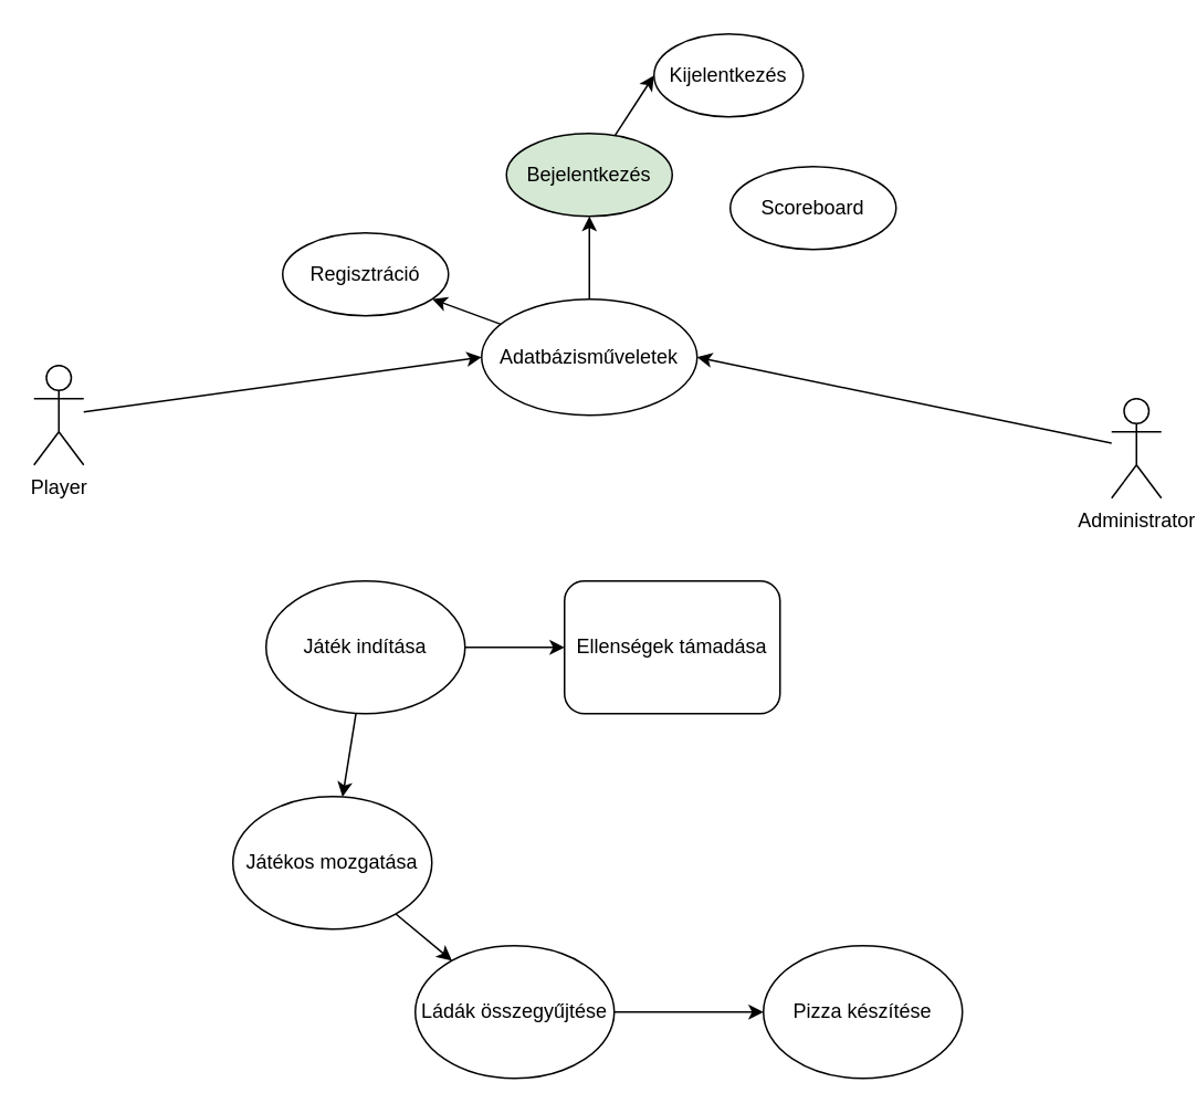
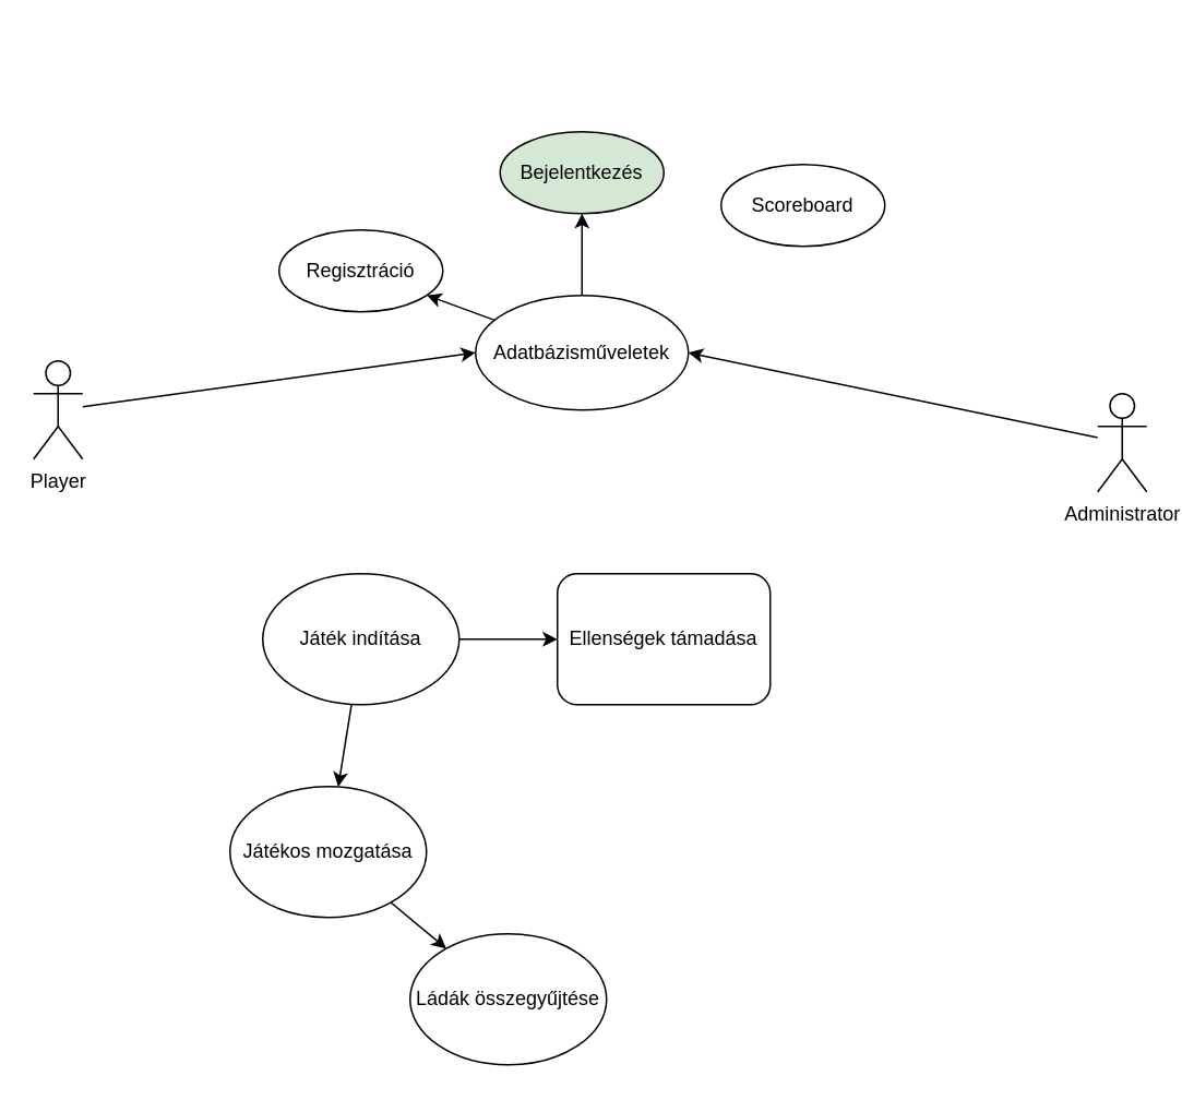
- <mxCell id="20" value="Kijelentkezés" style="ellipse;whiteSpace=wrap;html=1;" vertex="1" parent="1"><mxGeometry x="394" y="20" width="90" height="50" as="geometry" /></mxCell>
- <mxCell id="10" style="rounded=0;orthogonalLoop=1;jettySize=auto;html=1;entryX=0;entryY=0.5;entryDx=0;entryDy=0;" edge="1" parent="1" source="11" target="20"><mxGeometry relative="1" as="geometry" /></mxCell>
- <mxCell id="21" style="edgeStyle=orthogonalEdgeStyle;rounded=0;orthogonalLoop=1;jettySize=auto;html=1;" edge="1" parent="1" source="22" target="19"><mxGeometry relative="1" as="geometry" /></mxCell>
- <mxCell id="19" value="Pizza készítése" style="ellipse;whiteSpace=wrap;html=1;" vertex="1" parent="1"><mxGeometry x="460" y="570" width="120" height="80" as="geometry" /></mxCell>
